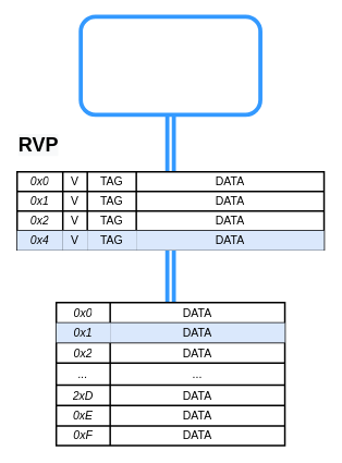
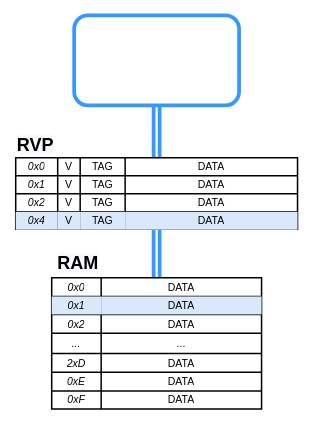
- <mxCell id="49" value="&lt;span style=&quot;color: rgb(0 , 0 , 0) ; font-family: &amp;#34;helvetica&amp;#34; ; font-size: 24px ; font-style: normal ; font-weight: 700 ; letter-spacing: normal ; text-align: center ; text-indent: 0px ; text-transform: none ; word-spacing: 0px ; background-color: rgb(248 , 249 , 250) ; display: inline ; float: none&quot;&gt;RVP&lt;/span&gt;" style="text;whiteSpace=wrap;html=1;fontSize=14;" parent="1" vertex="1"><mxGeometry x="20" y="157" width="374" height="38" as="geometry" /></mxCell>
+ <mxCell id="49" value="&lt;span style=&quot;color: rgb(0 , 0 , 0) ; font-family: &amp;#34;helvetica&amp;#34; ; font-size: 24px ; font-style: normal ; font-weight: 700 ; letter-spacing: normal ; text-align: center ; text-indent: 0px ; text-transform: none ; word-spacing: 0px ; background-color: rgb(248 , 249 , 250) ; display: inline ; float: none&quot;&gt;RVP&lt;/span&gt;" style="text;whiteSpace=wrap;html=1;fontSize=14;" parent="1" vertex="1"><mxGeometry x="20" y="172" width="374" height="38" as="geometry" /></mxCell>
+ <mxCell id="27" value="&lt;span style=&quot;color: rgb(0, 0, 0); font-family: helvetica; font-size: 24px; font-style: normal; font-weight: 700; letter-spacing: normal; text-align: center; text-indent: 0px; text-transform: none; word-spacing: 0px; background-color: rgb(248, 249, 250); display: inline; float: none;&quot;&gt;RAM&lt;/span&gt;" style="text;whiteSpace=wrap;html=1;fontSize=14;" parent="1" vertex="1"><mxGeometry x="74" y="330" width="281" height="40" as="geometry" /></mxCell>
